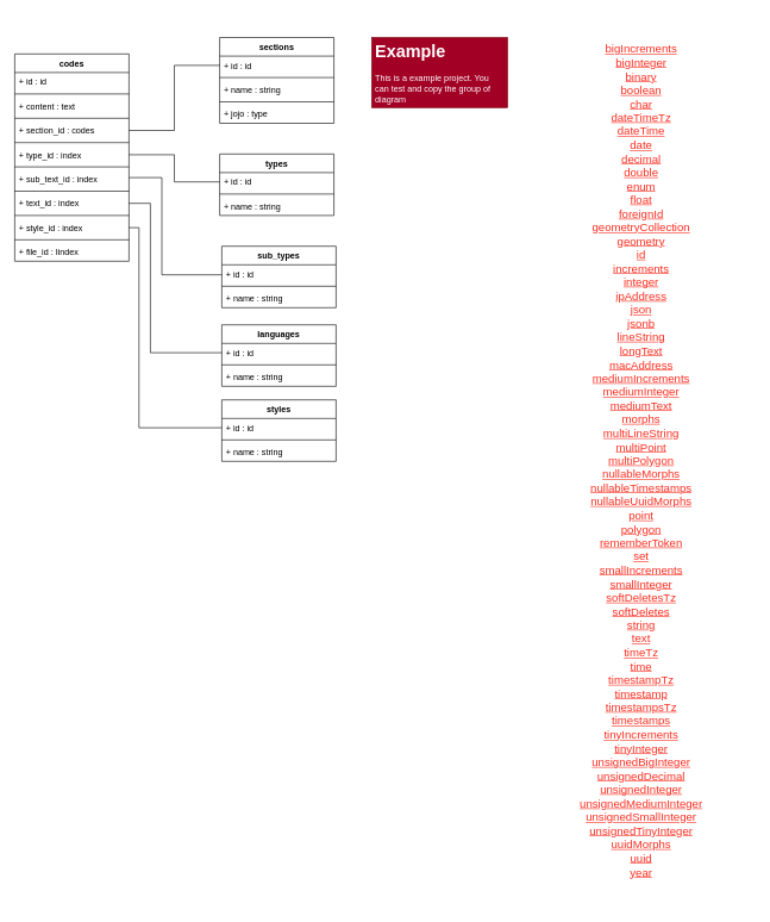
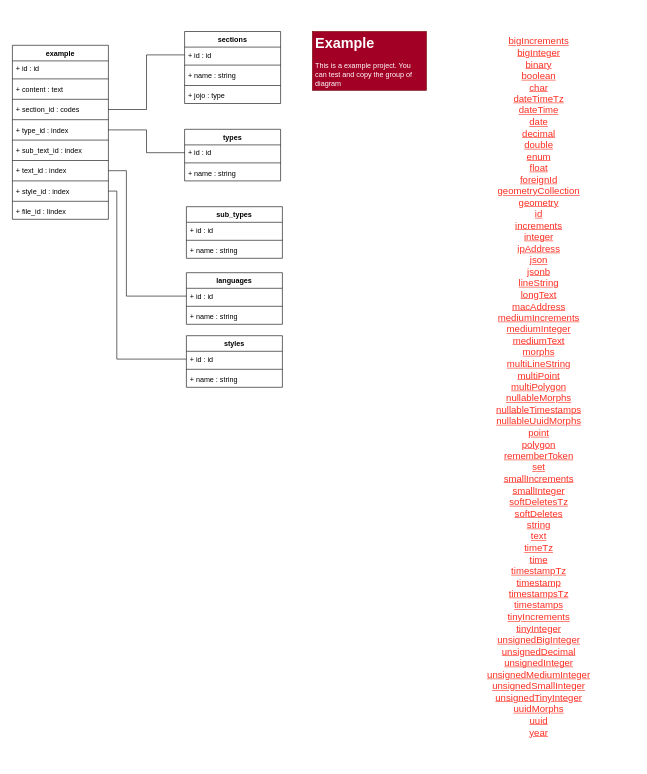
- <mxCell id="15" value="codes" style="swimlane;fontStyle=1;align=center;verticalAlign=top;childLayout=stackLayout;horizontal=1;startSize=26;horizontalStack=0;resizeParent=1;resizeParentMax=0;resizeLast=0;collapsible=1;marginBottom=0;" parent="3" vertex="1"><mxGeometry y="23" width="160" height="290" as="geometry" /></mxCell>
+ <mxCell id="15" value="example" style="swimlane;fontStyle=1;align=center;verticalAlign=top;childLayout=stackLayout;horizontal=1;startSize=26;horizontalStack=0;resizeParent=1;resizeParentMax=0;resizeLast=0;collapsible=1;marginBottom=0;" parent="3" vertex="1"><mxGeometry y="23" width="160" height="290" as="geometry" /></mxCell>
- <mxCell id="41" style="edgeStyle=orthogonalEdgeStyle;rounded=0;orthogonalLoop=1;jettySize=auto;html=1;endArrow=none;endFill=0;" parent="3" source="37" target="24" edge="1"><mxGeometry relative="1" as="geometry"><Array as="points"><mxPoint x="206" y="332" /><mxPoint x="206" y="196" /></Array></mxGeometry></mxCell>
